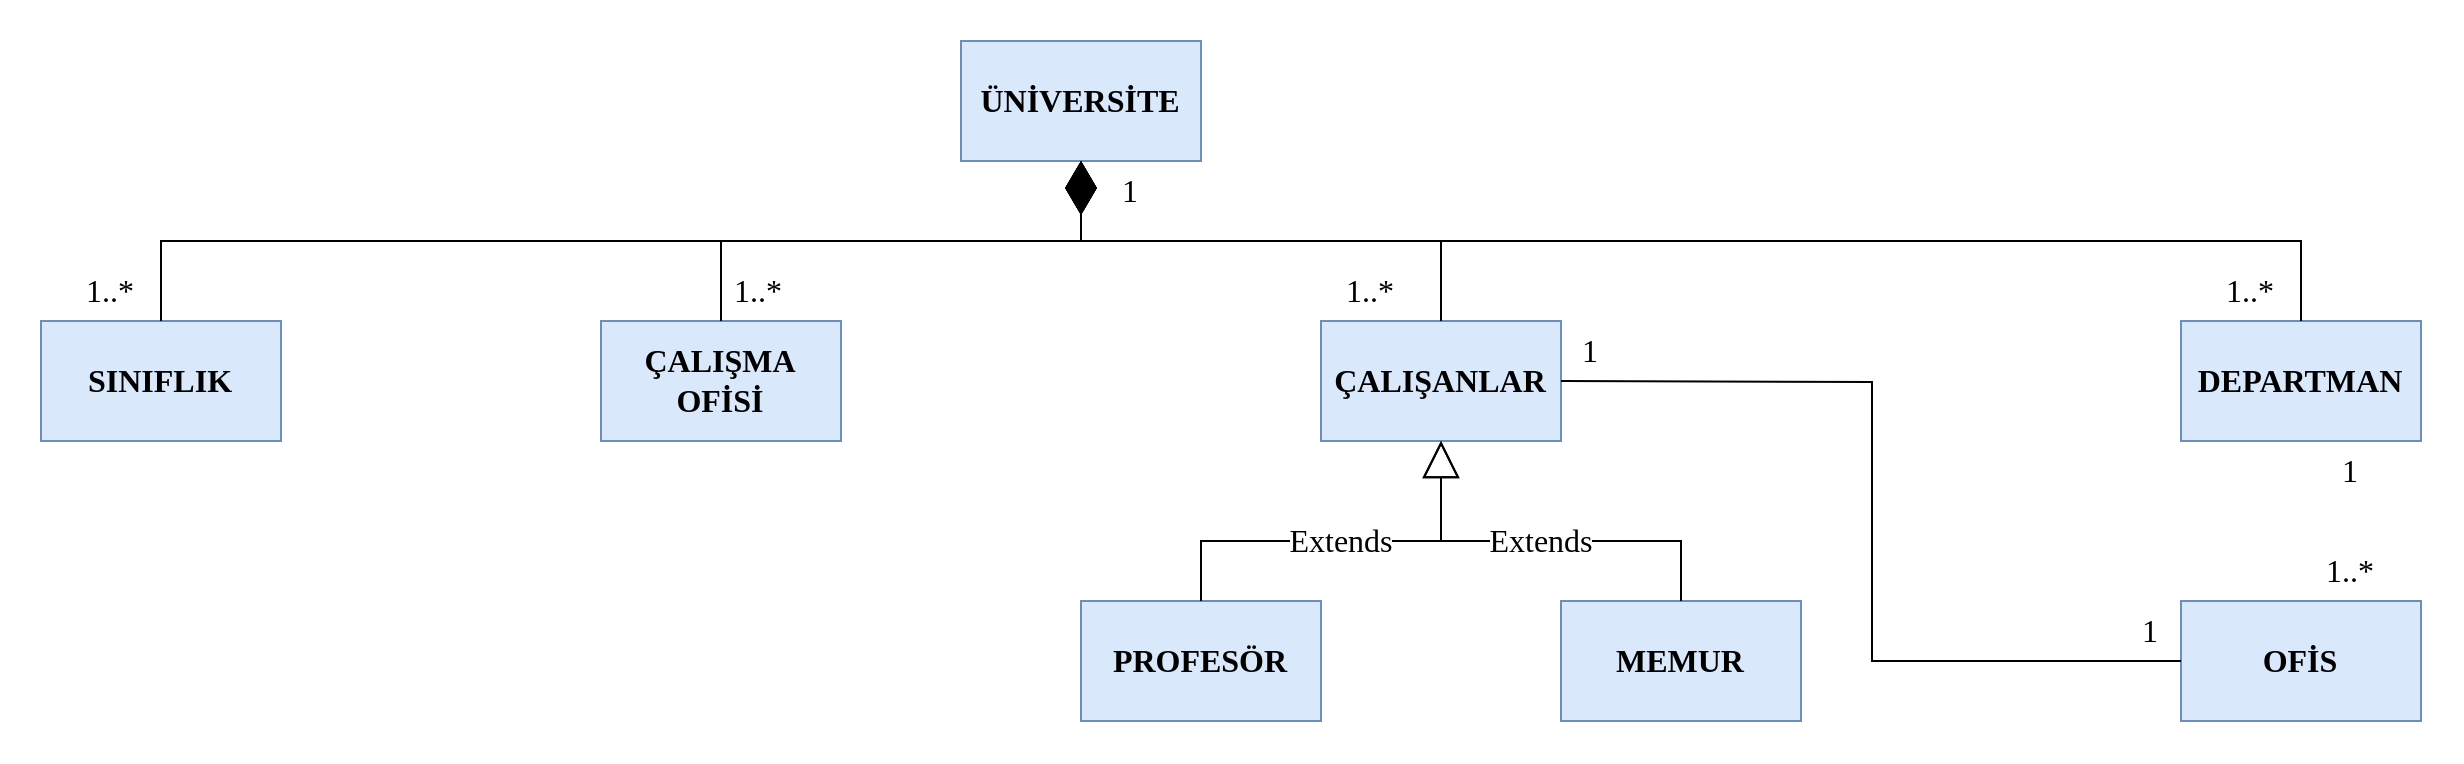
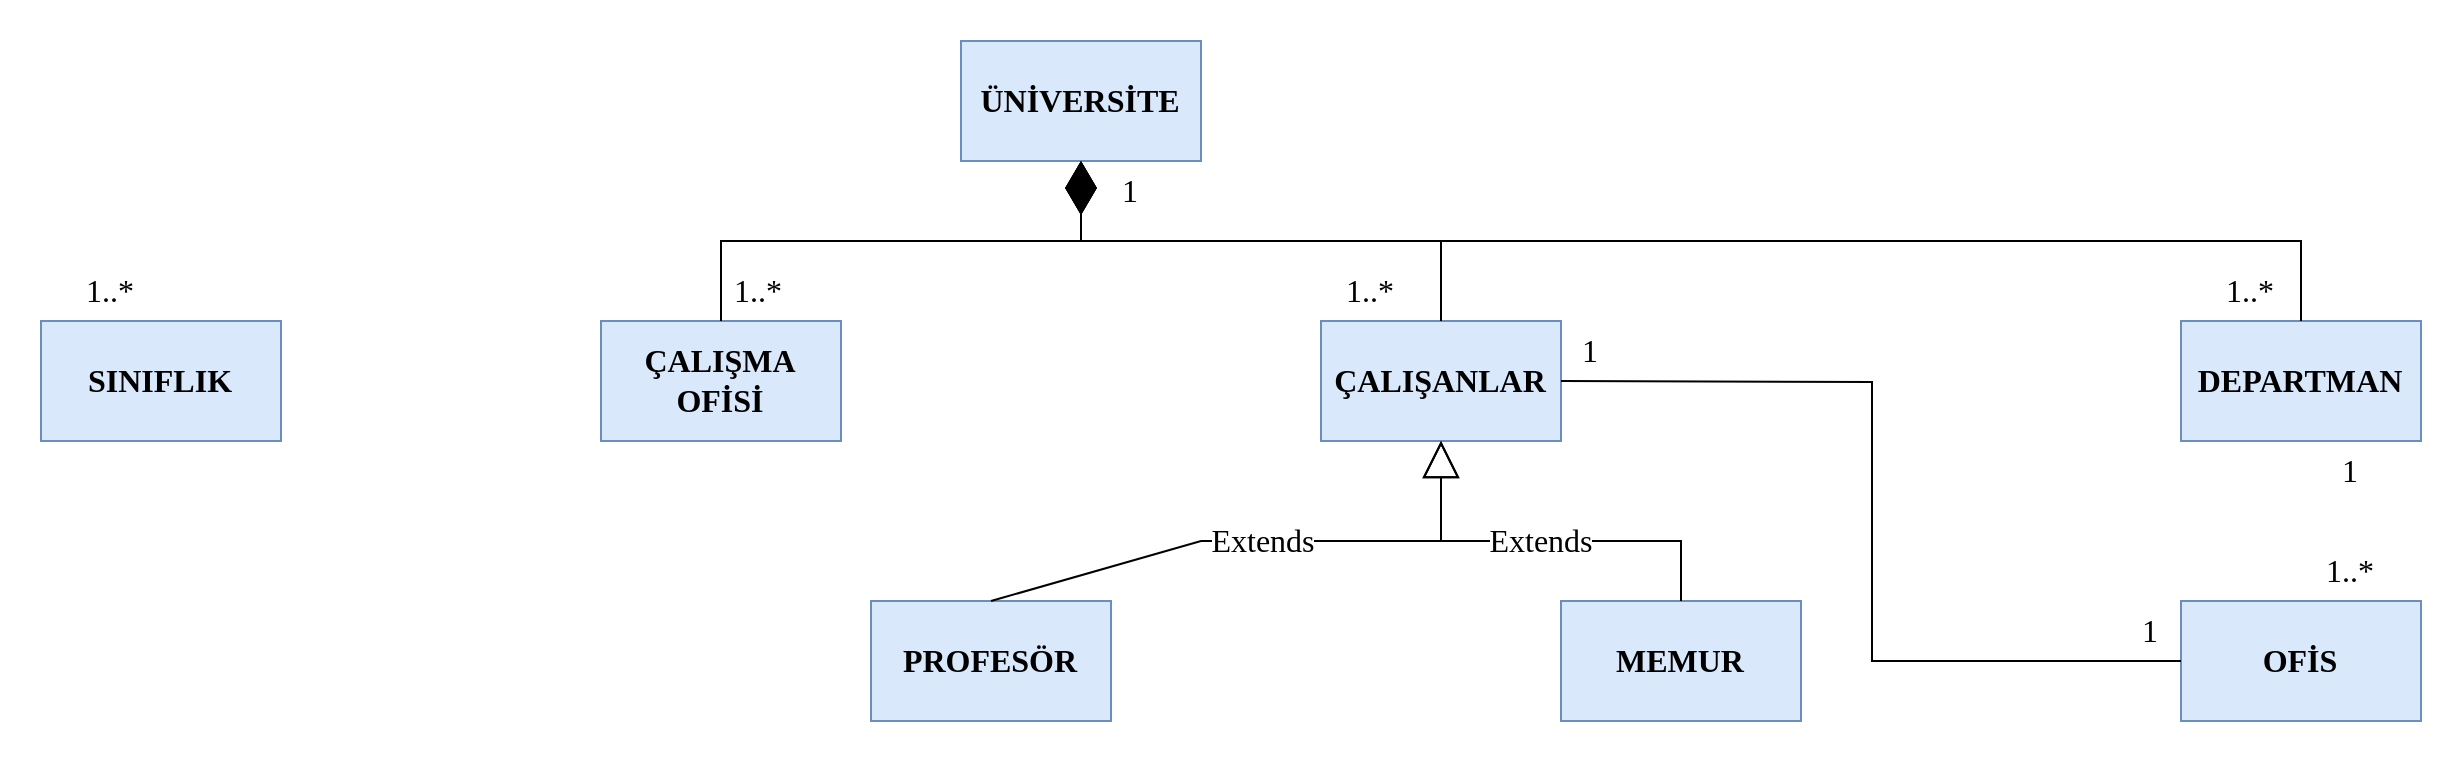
- <mxCell id="12" value="" style="endArrow=diamondThin;endFill=1;endSize=24;html=1;rounded=0;fontFamily=Comic Sans MS;fontSize=16;exitX=0.5;exitY=0;exitDx=0;exitDy=0;entryX=0.5;entryY=1;entryDx=0;entryDy=0;" edge="1" parent="1" source="3" target="2"><mxGeometry width="160" relative="1" as="geometry"><mxPoint x="70" y="120" as="sourcePoint" /><mxPoint x="230" y="120" as="targetPoint" /><Array as="points"><mxPoint x="80" y="120" /><mxPoint x="540" y="120" /></Array></mxGeometry></mxCell>
- <mxCell id="7" value="PROFESÖR" style="rounded=0;whiteSpace=wrap;html=1;fillColor=#dae8fc;strokeColor=#6c8ebf;fontFamily=Comic Sans MS;fontSize=16;align=center;fontStyle=1" vertex="1" parent="1"><mxGeometry x="540" y="300" width="120" height="60" as="geometry" /></mxCell>
+ <mxCell id="7" value="PROFESÖR" style="rounded=0;whiteSpace=wrap;html=1;fillColor=#dae8fc;strokeColor=#6c8ebf;fontFamily=Comic Sans MS;fontSize=16;align=center;fontStyle=1" vertex="1" parent="1"><mxGeometry x="435" y="300" width="120" height="60" as="geometry" /></mxCell>
